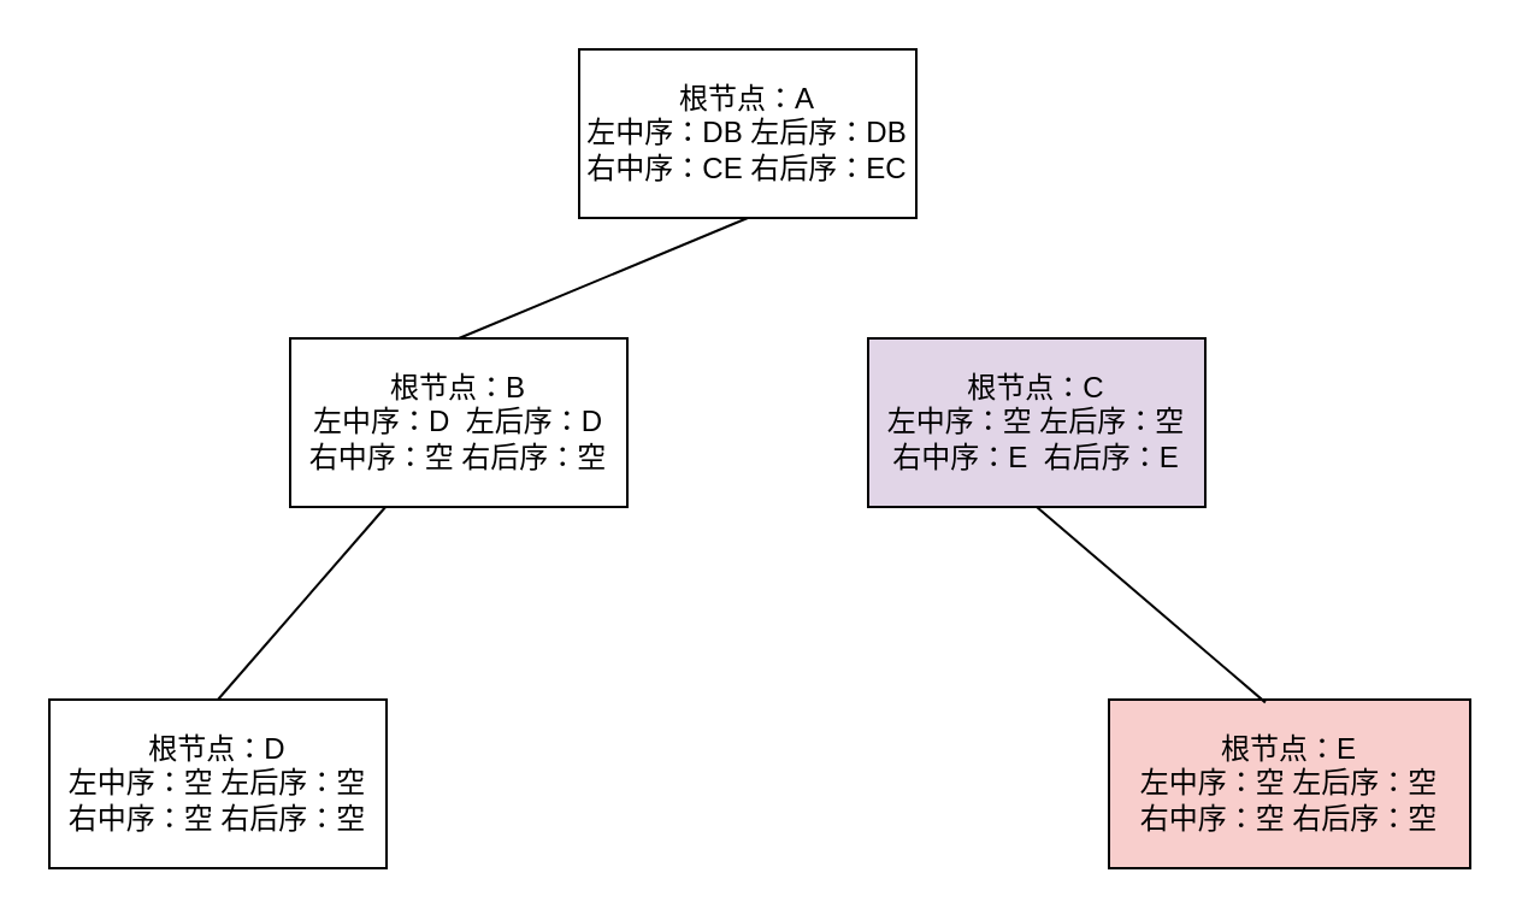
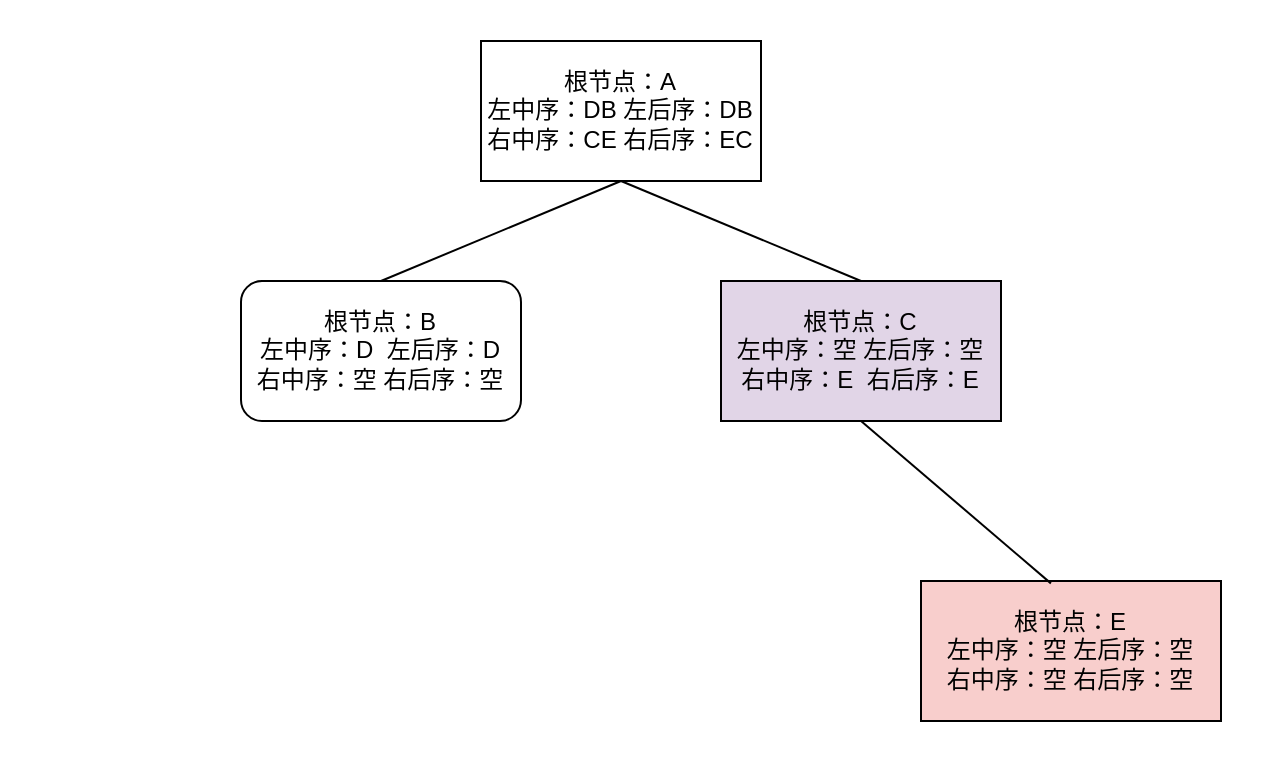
+ <mxCell id="10" value="" style="endArrow=none;html=1;rounded=0;entryX=0.5;entryY=1;entryDx=0;entryDy=0;exitX=0.5;exitY=0;exitDx=0;exitDy=0;" edge="1" parent="1" source="4" target="2"><mxGeometry width="50" height="50" relative="1" as="geometry"><mxPoint x="110" y="120" as="sourcePoint" /><mxPoint x="160" y="70" as="targetPoint" /></mxGeometry></mxCell>
- <mxCell id="3" value="根节点：B&lt;br style=&quot;border-color: var(--border-color);&quot;&gt;左中序：D&amp;nbsp; 左后序：D&lt;br style=&quot;border-color: var(--border-color);&quot;&gt;右中序：空 右后序：空" style="rounded=0;whiteSpace=wrap;html=1;" vertex="1" parent="1"><mxGeometry x="120" y="140" width="140" height="70" as="geometry" /></mxCell>
+ <mxCell id="3" value="根节点：B&lt;br style=&quot;border-color: var(--border-color);&quot;&gt;左中序：D&amp;nbsp; 左后序：D&lt;br style=&quot;border-color: var(--border-color);&quot;&gt;右中序：空 右后序：空" style="whiteSpace=wrap;html=1;rounded=1;" vertex="1" parent="1"><mxGeometry x="120" y="140" width="140" height="70" as="geometry" /></mxCell>
- <mxCell id="7" value="" style="endArrow=none;html=1;rounded=0;exitX=0.5;exitY=0;exitDx=0;exitDy=0;" edge="1" parent="1" source="6" target="3"><mxGeometry width="50" height="50" relative="1" as="geometry"><mxPoint x="300" y="500" as="sourcePoint" /><mxPoint x="190" y="220" as="targetPoint" /></mxGeometry></mxCell>
- <mxCell id="6" value="根节点：D&lt;br style=&quot;border-color: var(--border-color);&quot;&gt;左中序：空 左后序：空&lt;br style=&quot;border-color: var(--border-color);&quot;&gt;右中序：空 右后序：空" style="rounded=0;whiteSpace=wrap;html=1;" vertex="1" parent="1"><mxGeometry x="20" y="290" width="140" height="70" as="geometry" /></mxCell>
